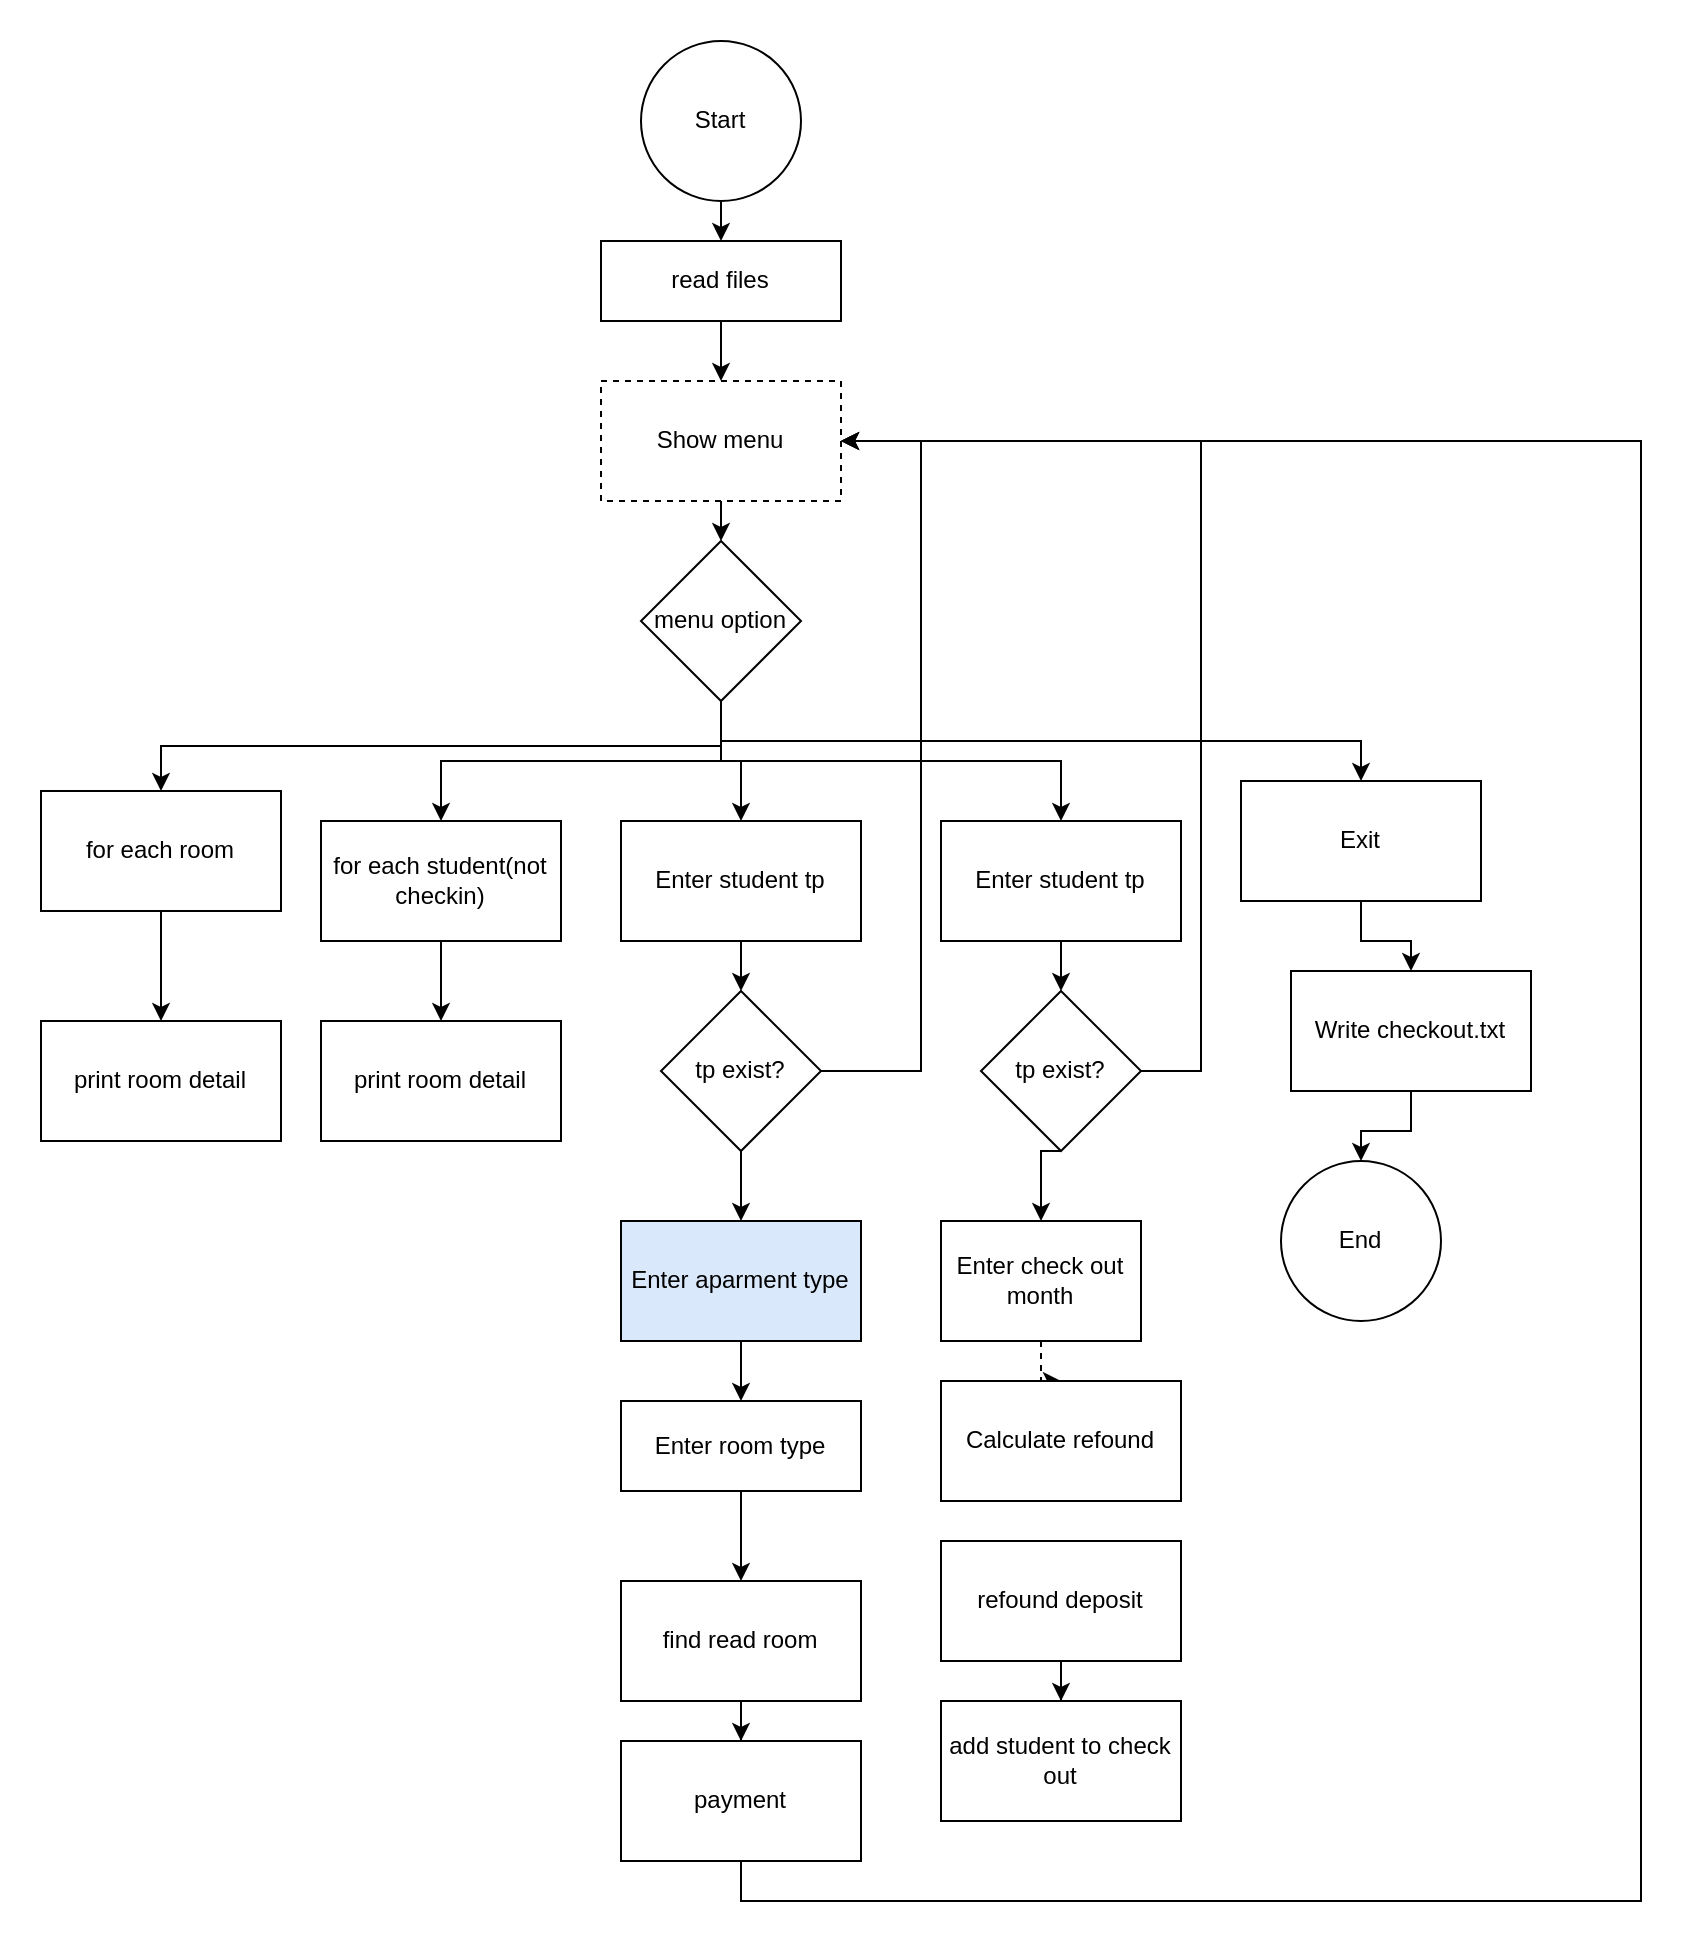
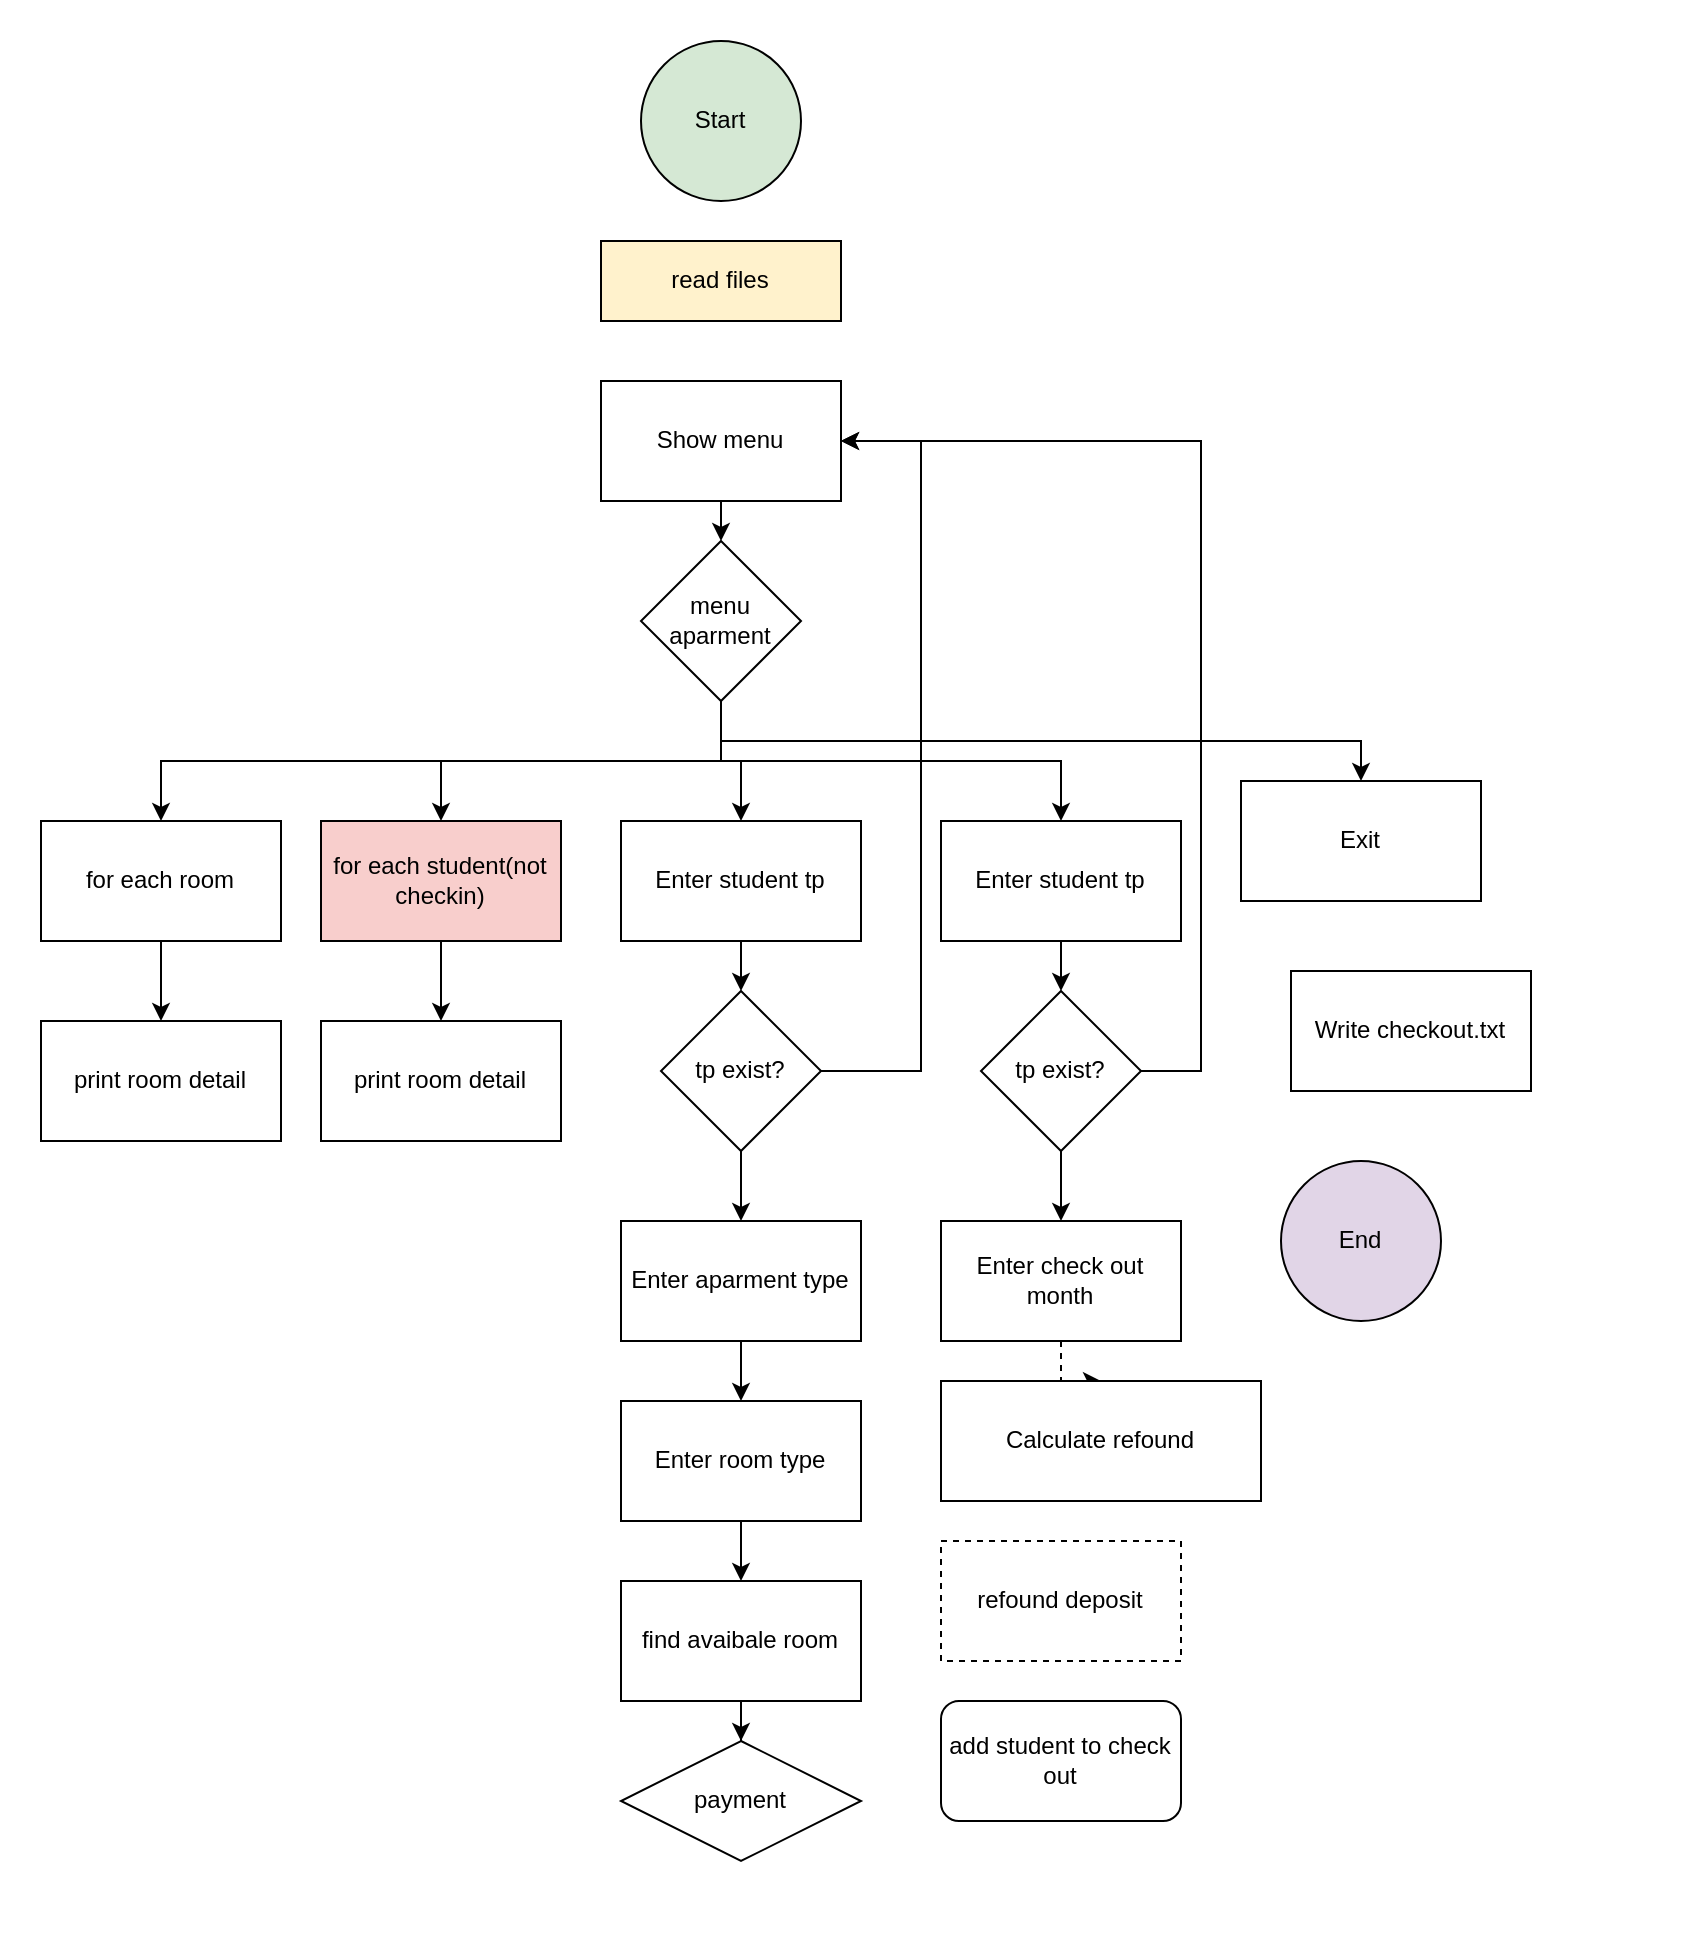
- <mxCell id="3" value="Start" style="ellipse;whiteSpace=wrap;html=1;aspect=fixed;" vertex="1" parent="1"><mxGeometry x="320" y="20" width="80" height="80" as="geometry" /></mxCell>
+ <mxCell id="3" value="Start" style="ellipse;whiteSpace=wrap;html=1;aspect=fixed;fillColor=#d5e8d4;" vertex="1" parent="1"><mxGeometry x="320" y="20" width="80" height="80" as="geometry" /></mxCell>
- <mxCell id="2" style="edgeStyle=orthogonalEdgeStyle;rounded=0;orthogonalLoop=1;jettySize=auto;html=1;exitX=0.5;exitY=1;exitDx=0;exitDy=0;entryX=0.5;entryY=0;entryDx=0;entryDy=0;" edge="1" parent="1" source="3" target="6"><mxGeometry relative="1" as="geometry" /></mxCell>
- <mxCell id="6" value="read files" style="rounded=0;whiteSpace=wrap;html=1;" vertex="1" parent="1"><mxGeometry x="300" y="120" width="120" height="40" as="geometry" /></mxCell>
+ <mxCell id="6" value="read files" style="rounded=0;whiteSpace=wrap;html=1;fillColor=#fff2cc;" vertex="1" parent="1"><mxGeometry x="300" y="120" width="120" height="40" as="geometry" /></mxCell>
- <mxCell id="5" style="edgeStyle=orthogonalEdgeStyle;rounded=0;orthogonalLoop=1;jettySize=auto;html=1;exitX=0.5;exitY=1;exitDx=0;exitDy=0;" edge="1" parent="1" source="6" target="8"><mxGeometry relative="1" as="geometry" /></mxCell>
- <mxCell id="8" value="Show menu" style="rounded=0;whiteSpace=wrap;html=1;dashed=1;" vertex="1" parent="1"><mxGeometry x="300" y="190" width="120" height="60" as="geometry" /></mxCell>
+ <mxCell id="8" value="Show menu" style="rounded=0;whiteSpace=wrap;html=1;" vertex="1" parent="1"><mxGeometry x="300" y="190" width="120" height="60" as="geometry" /></mxCell>
- <mxCell id="14" value="menu option" style="rhombus;whiteSpace=wrap;html=1;" vertex="1" parent="1"><mxGeometry x="320" y="270" width="80" height="80" as="geometry" /></mxCell>
+ <mxCell id="14" value="menu aparment" style="rhombus;whiteSpace=wrap;html=1;" vertex="1" parent="1"><mxGeometry x="320" y="270" width="80" height="80" as="geometry" /></mxCell>
- <mxCell id="16" value="for each room" style="rounded=0;whiteSpace=wrap;html=1;" vertex="1" parent="1"><mxGeometry x="20" y="395" width="120" height="60" as="geometry" /></mxCell>
+ <mxCell id="16" value="for each room" style="rounded=0;whiteSpace=wrap;html=1;" vertex="1" parent="1"><mxGeometry x="20" y="410" width="120" height="60" as="geometry" /></mxCell>
- <mxCell id="19" value="for each student(not checkin)" style="rounded=0;whiteSpace=wrap;html=1;" vertex="1" parent="1"><mxGeometry x="160" y="410" width="120" height="60" as="geometry" /></mxCell>
+ <mxCell id="19" value="for each student(not checkin)" style="rounded=0;whiteSpace=wrap;html=1;fillColor=#f8cecc;" vertex="1" parent="1"><mxGeometry x="160" y="410" width="120" height="60" as="geometry" /></mxCell>
- <mxCell id="45" style="edgeStyle=orthogonalEdgeStyle;rounded=0;orthogonalLoop=1;jettySize=auto;html=1;exitX=0.5;exitY=1;exitDx=0;exitDy=0;entryX=0.5;entryY=0;entryDx=0;entryDy=0;" edge="1" parent="1" source="46" target="48"><mxGeometry relative="1" as="geometry" /></mxCell>
- <mxCell id="47" style="edgeStyle=orthogonalEdgeStyle;rounded=0;orthogonalLoop=1;jettySize=auto;html=1;exitX=0.5;exitY=1;exitDx=0;exitDy=0;entryX=0.5;entryY=0;entryDx=0;entryDy=0;" edge="1" parent="1" source="48" target="49"><mxGeometry relative="1" as="geometry" /></mxCell>
- <mxCell id="49" value="End" style="ellipse;whiteSpace=wrap;html=1;aspect=fixed;" vertex="1" parent="1"><mxGeometry x="640" y="580" width="80" height="80" as="geometry" /></mxCell>
+ <mxCell id="49" value="End" style="ellipse;whiteSpace=wrap;html=1;aspect=fixed;fillColor=#e1d5e7;" vertex="1" parent="1"><mxGeometry x="640" y="580" width="80" height="80" as="geometry" /></mxCell>
- <mxCell id="28" value="Enter aparment type" style="rounded=0;whiteSpace=wrap;html=1;fillColor=#dae8fc;" vertex="1" parent="1"><mxGeometry x="310" y="610" width="120" height="60" as="geometry" /></mxCell>
+ <mxCell id="28" value="Enter aparment type" style="rounded=0;whiteSpace=wrap;html=1;" vertex="1" parent="1"><mxGeometry x="310" y="610" width="120" height="60" as="geometry" /></mxCell>
- <mxCell id="38" value="Enter check out month" style="rounded=0;whiteSpace=wrap;html=1;" vertex="1" parent="1"><mxGeometry x="470" y="610" width="100" height="60" as="geometry" /></mxCell>
+ <mxCell id="38" value="Enter check out month" style="rounded=0;whiteSpace=wrap;html=1;" vertex="1" parent="1"><mxGeometry x="470" y="610" width="120" height="60" as="geometry" /></mxCell>
- <mxCell id="33" style="edgeStyle=orthogonalEdgeStyle;rounded=0;orthogonalLoop=1;jettySize=auto;html=1;exitX=0.5;exitY=1;exitDx=0;exitDy=0;entryX=1;entryY=0.5;entryDx=0;entryDy=0;" edge="1" parent="1" source="34" target="8"><mxGeometry relative="1" as="geometry"><Array as="points"><mxPoint x="370" y="950" /><mxPoint x="820" y="950" /><mxPoint x="820" y="220" /></Array></mxGeometry></mxCell>
- <mxCell id="39" value="Calculate refound" style="rounded=0;whiteSpace=wrap;html=1;" vertex="1" parent="1"><mxGeometry x="470" y="690" width="120" height="60" as="geometry" /></mxCell>
+ <mxCell id="39" value="Calculate refound" style="rounded=0;whiteSpace=wrap;html=1;" vertex="1" parent="1"><mxGeometry x="470" y="690" width="160" height="60" as="geometry" /></mxCell>
- <mxCell id="30" value="Enter room type" style="rounded=0;whiteSpace=wrap;html=1;" vertex="1" parent="1"><mxGeometry x="310" y="700" width="120" height="45" as="geometry" /></mxCell>
+ <mxCell id="30" value="Enter room type" style="rounded=0;whiteSpace=wrap;html=1;" vertex="1" parent="1"><mxGeometry x="310" y="700" width="120" height="60" as="geometry" /></mxCell>
- <mxCell id="41" value="refound deposit" style="rounded=0;whiteSpace=wrap;html=1;" vertex="1" parent="1"><mxGeometry x="470" y="770" width="120" height="60" as="geometry" /></mxCell>
+ <mxCell id="41" value="refound deposit" style="rounded=0;whiteSpace=wrap;html=1;dashed=1;" vertex="1" parent="1"><mxGeometry x="470" y="770" width="120" height="60" as="geometry" /></mxCell>
- <mxCell id="32" value="find read room" style="rounded=0;whiteSpace=wrap;html=1;" vertex="1" parent="1"><mxGeometry x="310" y="790" width="120" height="60" as="geometry" /></mxCell>
+ <mxCell id="32" value="find avaibale room" style="rounded=0;whiteSpace=wrap;html=1;" vertex="1" parent="1"><mxGeometry x="310" y="790" width="120" height="60" as="geometry" /></mxCell>
- <mxCell id="40" value="" style="edgeStyle=orthogonalEdgeStyle;rounded=0;orthogonalLoop=1;jettySize=auto;html=1;" edge="1" parent="1" source="41" target="42"><mxGeometry relative="1" as="geometry" /></mxCell>
- <mxCell id="42" value="add student to check out" style="rounded=0;whiteSpace=wrap;html=1;" vertex="1" parent="1"><mxGeometry x="470" y="850" width="120" height="60" as="geometry" /></mxCell>
+ <mxCell id="42" value="add student to check out" style="whiteSpace=wrap;html=1;rounded=1;" vertex="1" parent="1"><mxGeometry x="470" y="850" width="120" height="60" as="geometry" /></mxCell>
- <mxCell id="34" value="payment" style="rounded=0;whiteSpace=wrap;html=1;" vertex="1" parent="1"><mxGeometry x="310" y="870" width="120" height="60" as="geometry" /></mxCell>
+ <mxCell id="34" value="payment" style="rhombus;whiteSpace=wrap;html=1;" vertex="1" parent="1"><mxGeometry x="310" y="870" width="120" height="60" as="geometry" /></mxCell>
